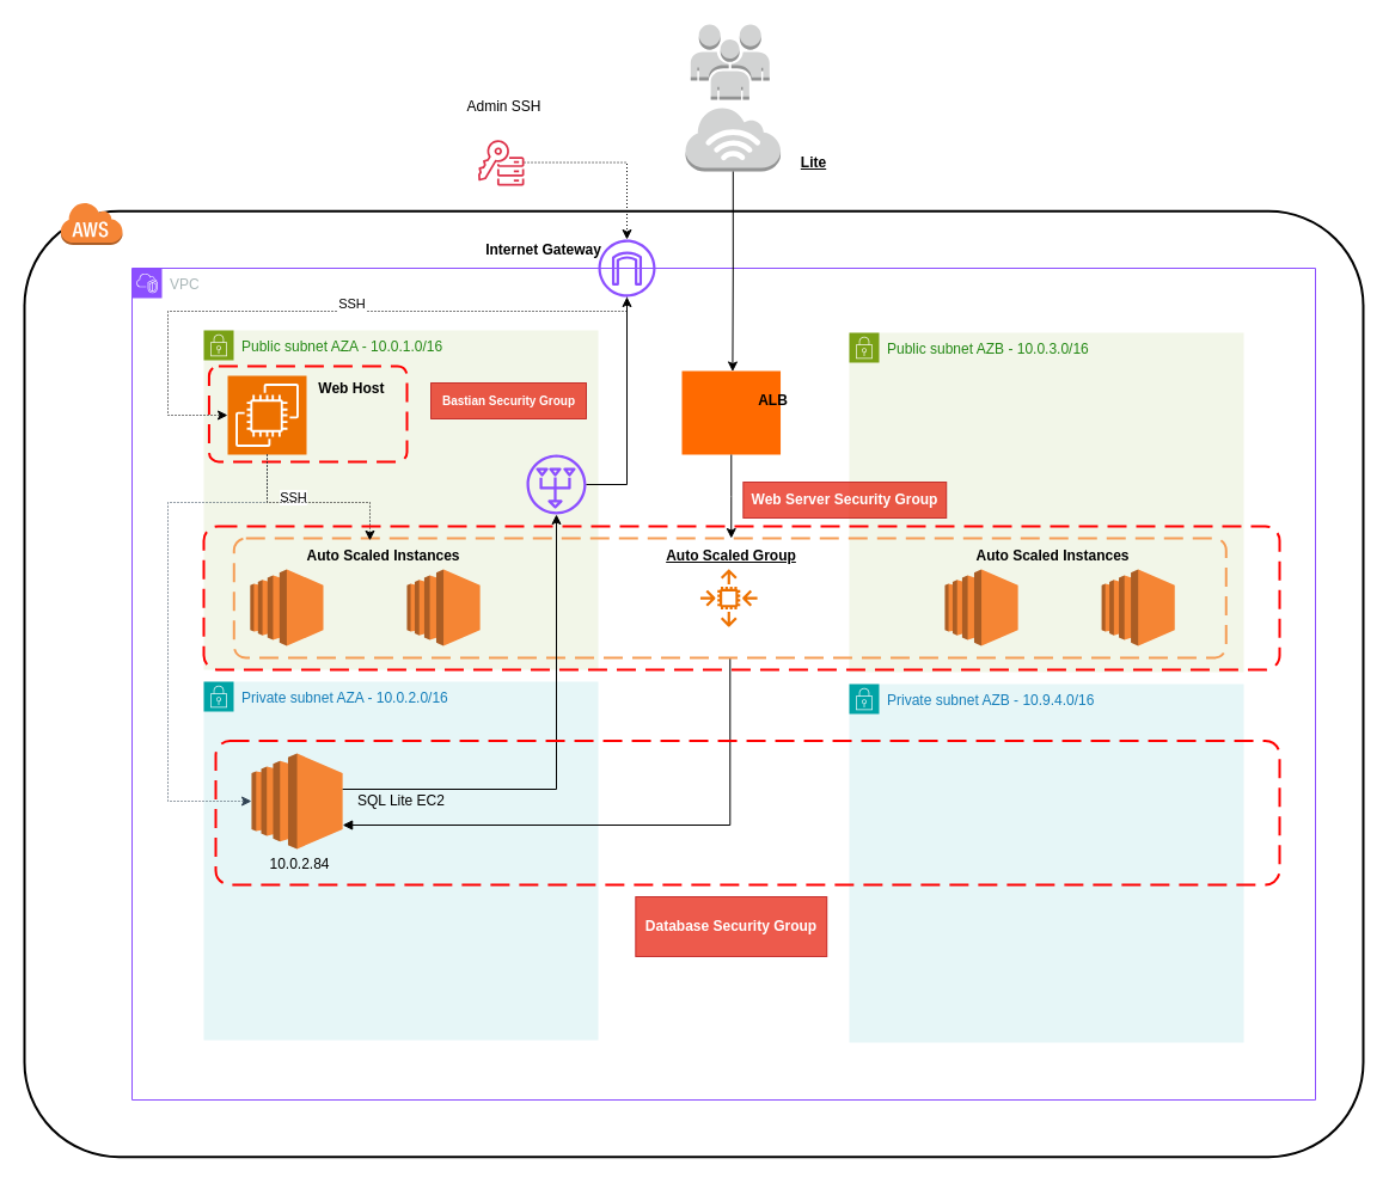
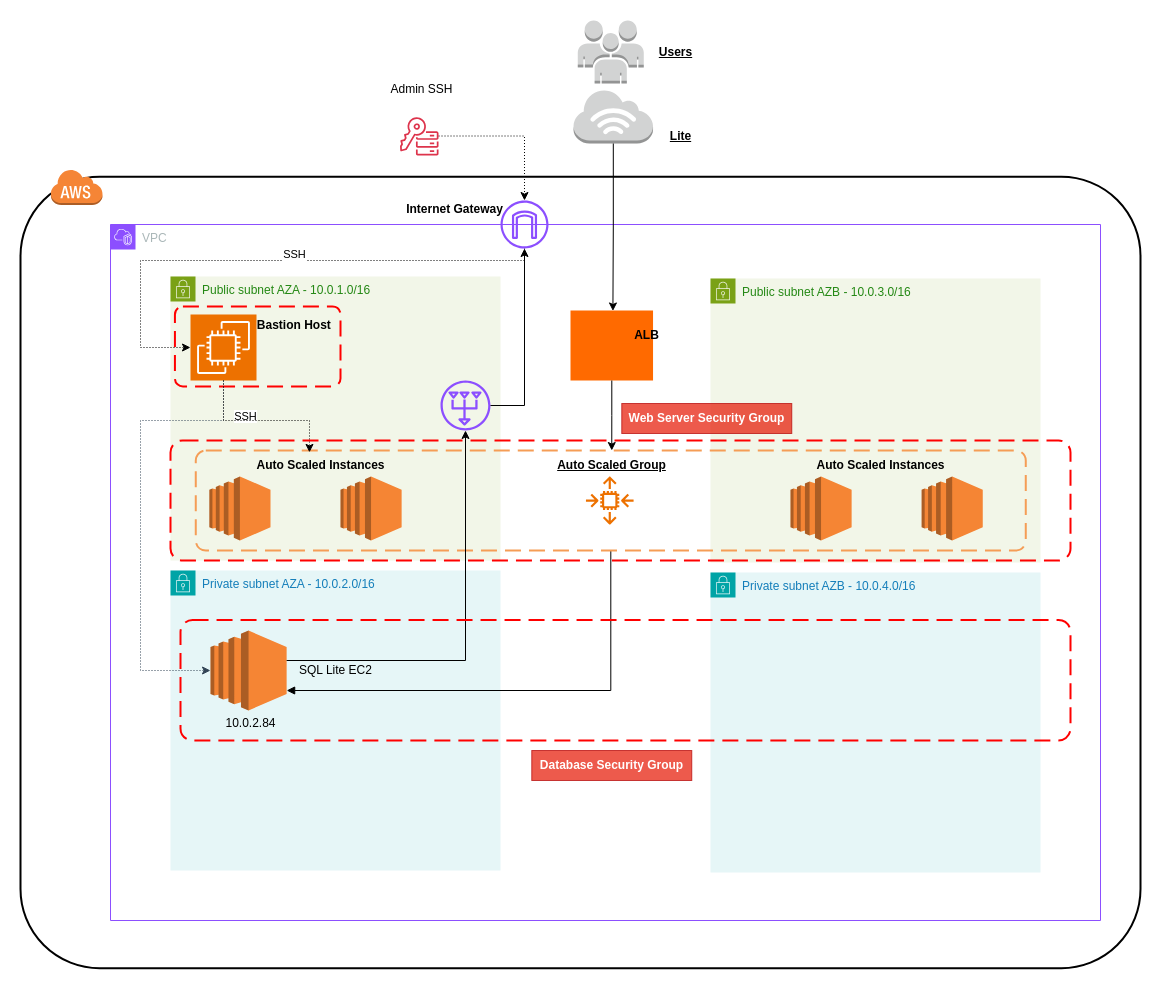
+ <mxCell id="21" value="Users" style="text;html=1;align=center;verticalAlign=middle;resizable=0;points=[];autosize=1;strokeColor=none;fillColor=none;fontStyle=5" vertex="1" parent="1"><mxGeometry x="650" y="36.5" width="50" height="30" as="geometry" /></mxCell>
- <mxCell id="11" value="Web Host&amp;nbsp;" style="text;html=1;align=center;verticalAlign=middle;resizable=0;points=[];autosize=1;strokeColor=none;fillColor=none;fontStyle=1" vertex="1" parent="7"><mxGeometry x="80" y="34" width="90" height="30" as="geometry" /></mxCell>
+ <mxCell id="11" value="Bastion Host&amp;nbsp;" style="text;html=1;align=center;verticalAlign=middle;resizable=0;points=[];autosize=1;strokeColor=none;fillColor=none;fontStyle=1" vertex="1" parent="7"><mxGeometry x="80" y="34" width="90" height="30" as="geometry" /></mxCell>
- <mxCell id="14" value="Bastian Security Group" style="text;html=1;align=center;verticalAlign=middle;resizable=0;points=[];autosize=1;strokeColor=#B20000;fillColor=#e51400;fontStyle=1;fontColor=#ffffff;fontSize=10;opacity=70;" vertex="1" parent="7"><mxGeometry x="190" y="44" width="130" height="30" as="geometry" /></mxCell>
- <mxCell id="15" value="Private subnet AZB - 10.9.4.0/16" style="points=[[0,0],[0.25,0],[0.5,0],[0.75,0],[1,0],[1,0.25],[1,0.5],[1,0.75],[1,1],[0.75,1],[0.5,1],[0.25,1],[0,1],[0,0.75],[0,0.5],[0,0.25]];outlineConnect=0;gradientColor=none;html=1;whiteSpace=wrap;fontSize=12;fontStyle=0;container=1;pointerEvents=0;collapsible=0;recursiveResize=0;shape=mxgraph.aws4.group;grIcon=mxgraph.aws4.group_security_group;grStroke=0;strokeColor=#00A4A6;fillColor=#E6F6F7;verticalAlign=top;align=left;spacingLeft=30;fontColor=#147EBA;dashed=0;" vertex="1" parent="1"><mxGeometry x="710" y="572" width="330" height="300" as="geometry" /></mxCell>
+ <mxCell id="15" value="Private subnet AZB - 10.0.4.0/16" style="points=[[0,0],[0.25,0],[0.5,0],[0.75,0],[1,0],[1,0.25],[1,0.5],[1,0.75],[1,1],[0.75,1],[0.5,1],[0.25,1],[0,1],[0,0.75],[0,0.5],[0,0.25]];outlineConnect=0;gradientColor=none;html=1;whiteSpace=wrap;fontSize=12;fontStyle=0;container=1;pointerEvents=0;collapsible=0;recursiveResize=0;shape=mxgraph.aws4.group;grIcon=mxgraph.aws4.group_security_group;grStroke=0;strokeColor=#00A4A6;fillColor=#E6F6F7;verticalAlign=top;align=left;spacingLeft=30;fontColor=#147EBA;dashed=0;" vertex="1" parent="1"><mxGeometry x="710" y="572" width="330" height="300" as="geometry" /></mxCell>
- <mxCell id="50" value="Database Security Group" style="text;html=1;align=center;verticalAlign=middle;resizable=0;points=[];autosize=1;strokeColor=#B20000;fillColor=#e51400;fontStyle=1;fontColor=#ffffff;opacity=70;" vertex="1" parent="1"><mxGeometry x="531.27" y="750" width="160" height="50" as="geometry" /></mxCell>
+ <mxCell id="50" value="Database Security Group" style="text;html=1;align=center;verticalAlign=middle;resizable=0;points=[];autosize=1;strokeColor=#B20000;fillColor=#e51400;fontStyle=1;fontColor=#ffffff;opacity=70;" vertex="1" parent="1"><mxGeometry x="531.27" y="750" width="160" height="30" as="geometry" /></mxCell>
